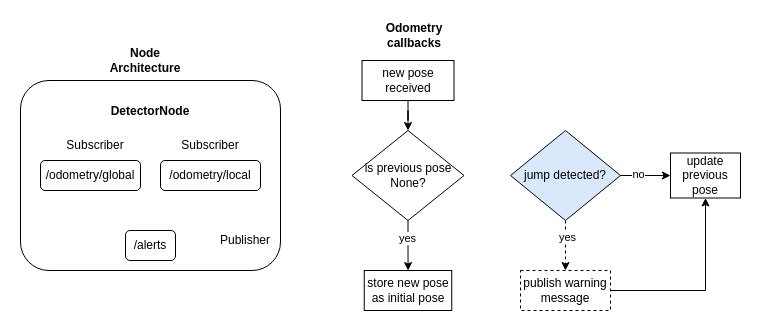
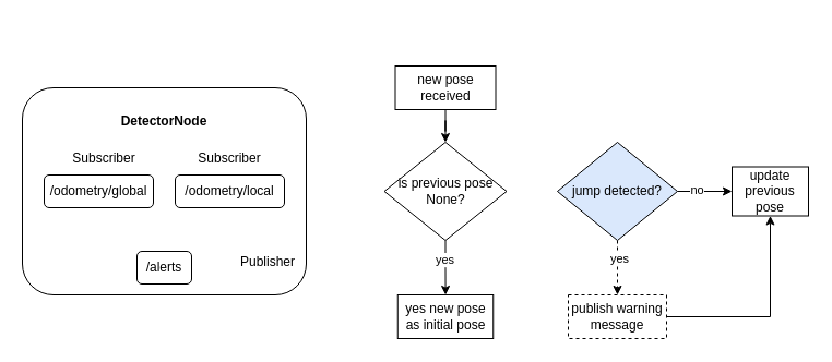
- <mxCell id="20" value="&lt;b&gt;Odometry callbacks&lt;/b&gt;" style="text;html=1;align=center;verticalAlign=middle;whiteSpace=wrap;rounded=0;" vertex="1" parent="1"><mxGeometry x="378" y="20" width="72" height="30" as="geometry" /></mxCell>
- <mxCell id="9" value="&lt;b&gt;Node Architecture&lt;/b&gt;" style="text;html=1;align=center;verticalAlign=middle;whiteSpace=wrap;rounded=0;" vertex="1" parent="1"><mxGeometry x="115" y="50" width="60" height="20" as="geometry" /></mxCell>
- <mxCell id="13" value="store new pose as initial pose" style="whiteSpace=wrap;html=1;" vertex="1" parent="1"><mxGeometry x="363.75" y="270" width="87.5" height="40" as="geometry" /></mxCell>
+ <mxCell id="13" value="yes new pose as initial pose" style="whiteSpace=wrap;html=1;" vertex="1" parent="1"><mxGeometry x="363.75" y="270" width="87.5" height="40" as="geometry" /></mxCell>
